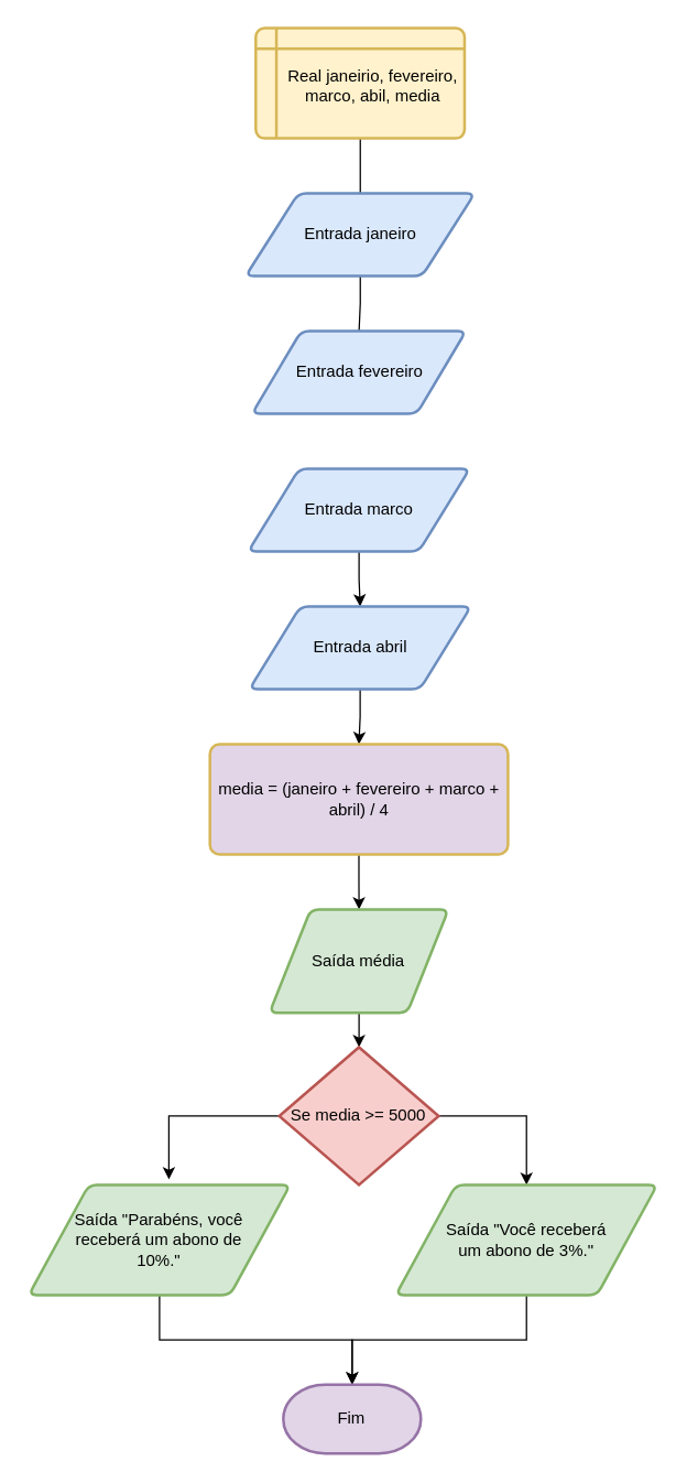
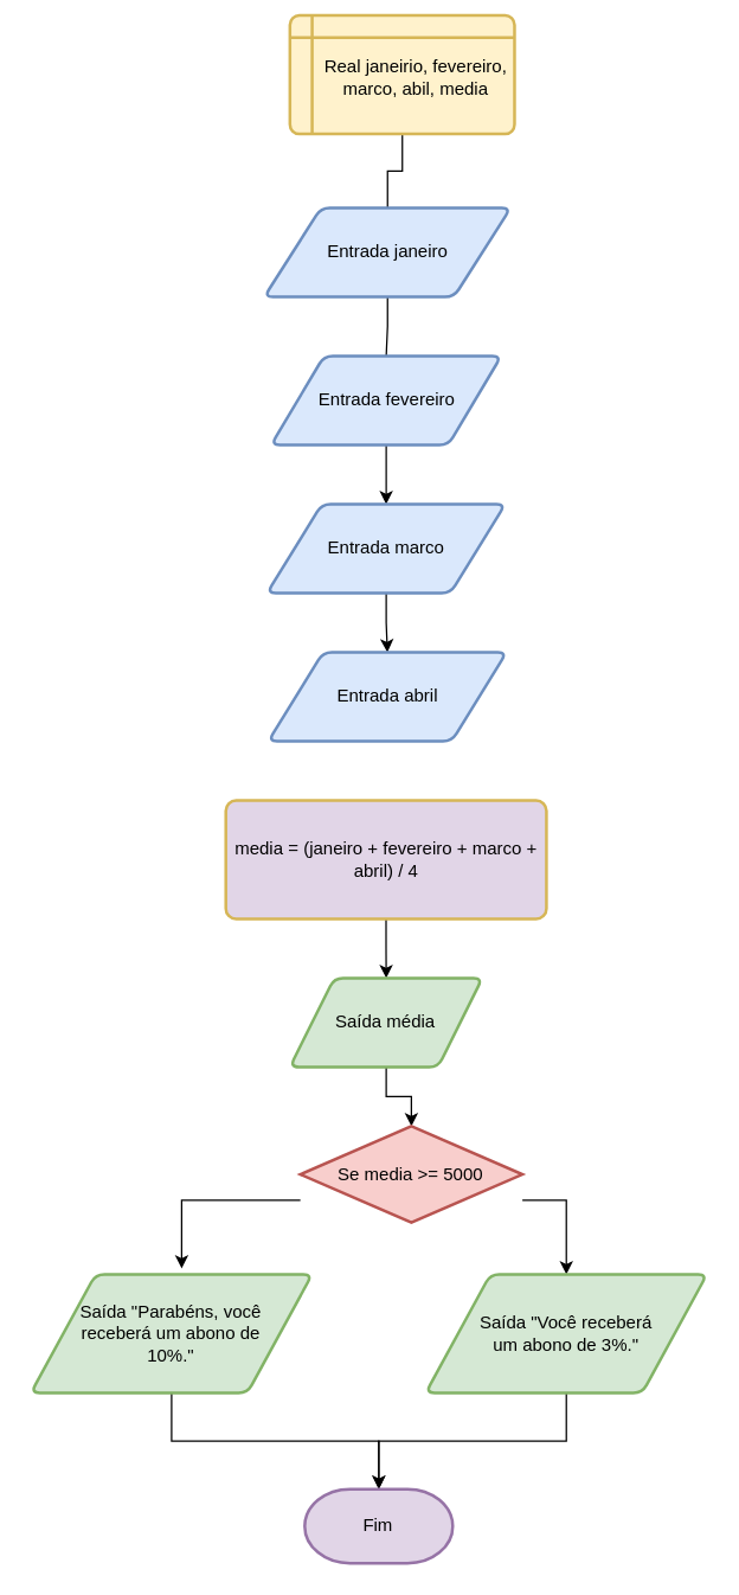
- <mxCell id="3" value="Real janeirio, fevereiro, marco, abil, media" style="shape=internalStorage;whiteSpace=wrap;html=1;dx=15;dy=15;rounded=1;arcSize=8;strokeWidth=2;fillColor=#fff2cc;strokeColor=#d6b656;align=center;spacingLeft=19;spacingTop=4;" vertex="1" parent="1"><mxGeometry x="185.25" y="20" width="151.75" height="80" as="geometry" /></mxCell>
+ <mxCell id="3" value="Real janeirio, fevereiro, marco, abil, media" style="shape=internalStorage;whiteSpace=wrap;html=1;dx=15;dy=15;rounded=1;arcSize=8;strokeWidth=2;fillColor=#fff2cc;strokeColor=#d6b656;align=center;spacingLeft=19;spacingTop=4;" vertex="1" parent="1"><mxGeometry x="195.25" y="10" width="151.75" height="80" as="geometry" /></mxCell>
+ <mxCell id="6" style="edgeStyle=orthogonalEdgeStyle;rounded=0;orthogonalLoop=1;jettySize=auto;html=1;" edge="1" parent="1" source="7" target="9"><mxGeometry relative="1" as="geometry" /></mxCell>
- <mxCell id="10" style="edgeStyle=orthogonalEdgeStyle;rounded=0;orthogonalLoop=1;jettySize=auto;html=1;" edge="1" parent="1" source="11" target="13"><mxGeometry relative="1" as="geometry" /></mxCell>
- <mxCell id="15" value="Saída média" style="shape=parallelogram;html=1;strokeWidth=2;perimeter=parallelogramPerimeter;whiteSpace=wrap;rounded=1;arcSize=12;size=0.23;align=center;fillColor=#d5e8d4;strokeColor=#82b366;" vertex="1" parent="1"><mxGeometry x="195.25" y="660" width="130" height="75" as="geometry" /></mxCell>
+ <mxCell id="15" value="Saída média" style="shape=parallelogram;html=1;strokeWidth=2;perimeter=parallelogramPerimeter;whiteSpace=wrap;rounded=1;arcSize=12;size=0.23;align=center;fillColor=#d5e8d4;strokeColor=#82b366;" vertex="1" parent="1"><mxGeometry x="195.25" y="660" width="130" height="60" as="geometry" /></mxCell>
- <mxCell id="18" value="Se media &amp;gt;=&amp;nbsp;5000" style="strokeWidth=2;html=1;shape=mxgraph.flowchart.decision;whiteSpace=wrap;align=center;fillColor=#f8cecc;strokeColor=#b85450;" vertex="1" parent="1"><mxGeometry x="202.31" y="760" width="115.87" height="100" as="geometry" /></mxCell>
+ <mxCell id="18" value="Se media &amp;gt;=&amp;nbsp;5000" style="strokeWidth=2;html=1;shape=mxgraph.flowchart.decision;whiteSpace=wrap;align=center;fillColor=#f8cecc;strokeColor=#b85450;" vertex="1" parent="1"><mxGeometry x="202.31" y="760" width="150" height="65" as="geometry" /></mxCell>
